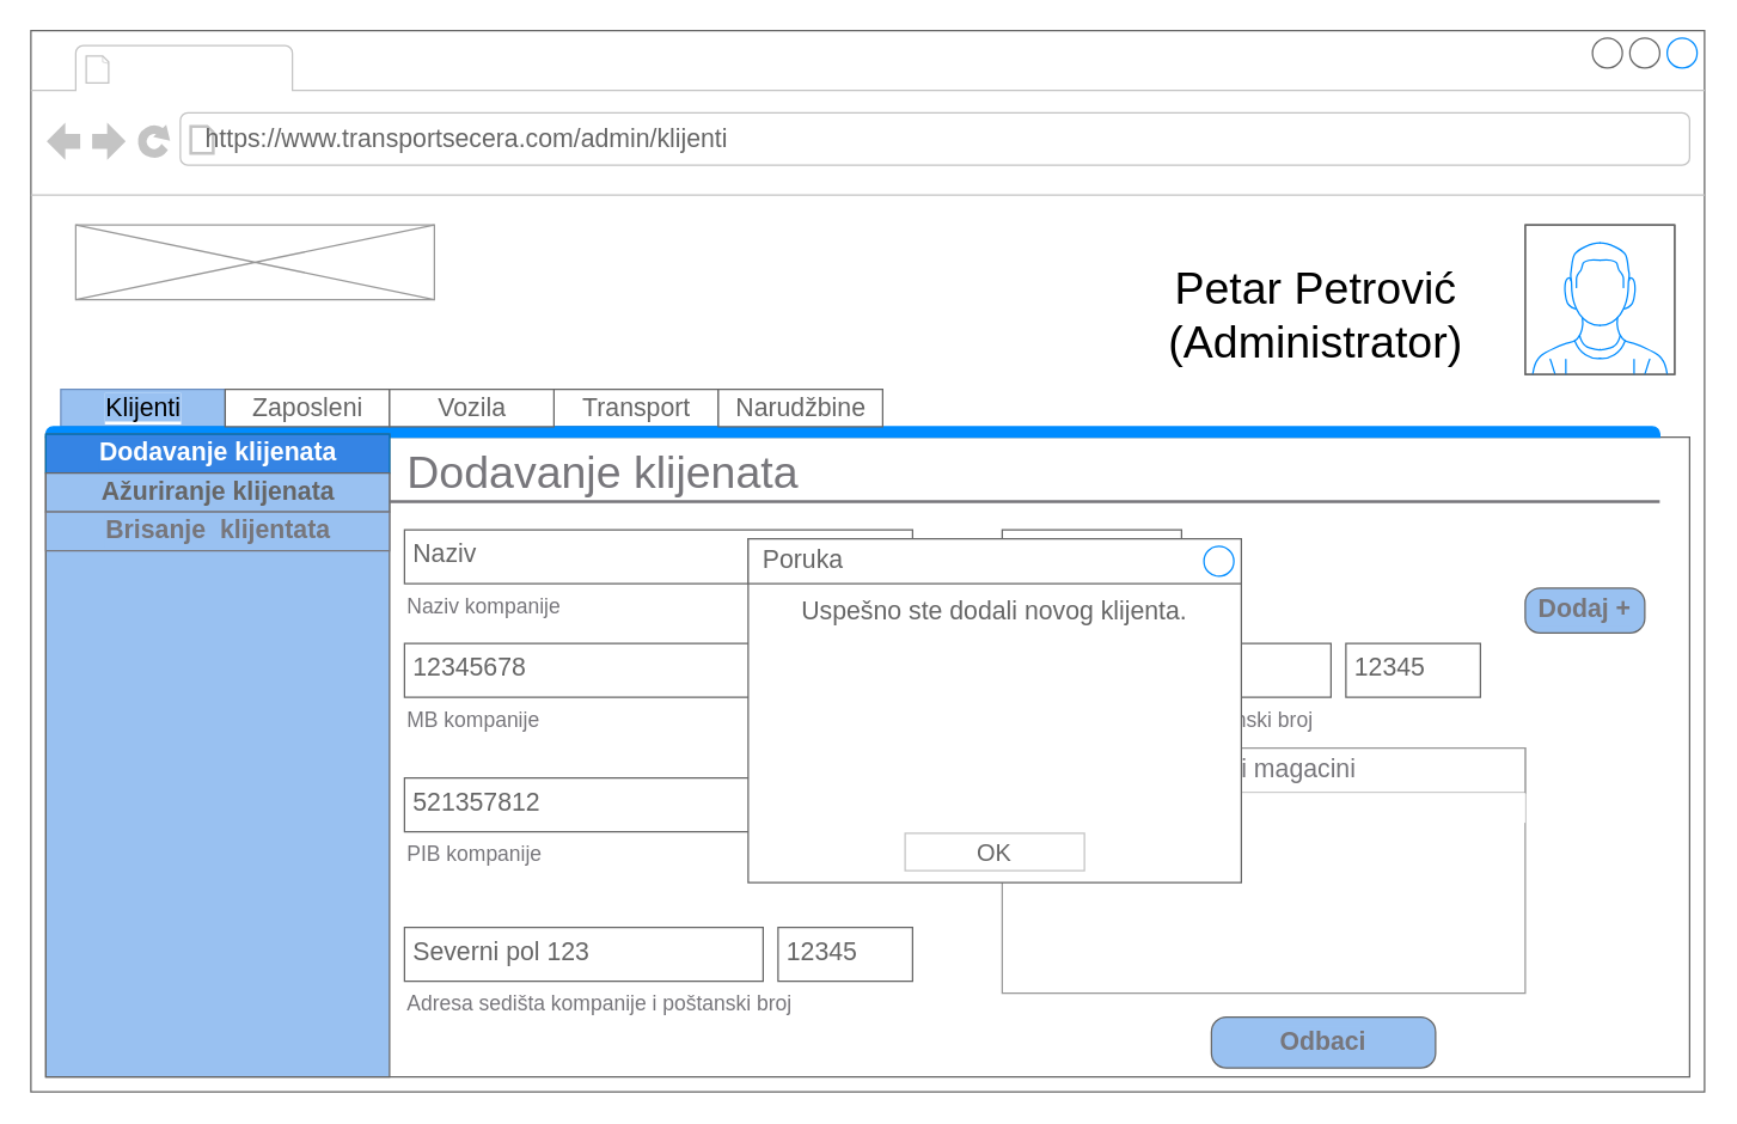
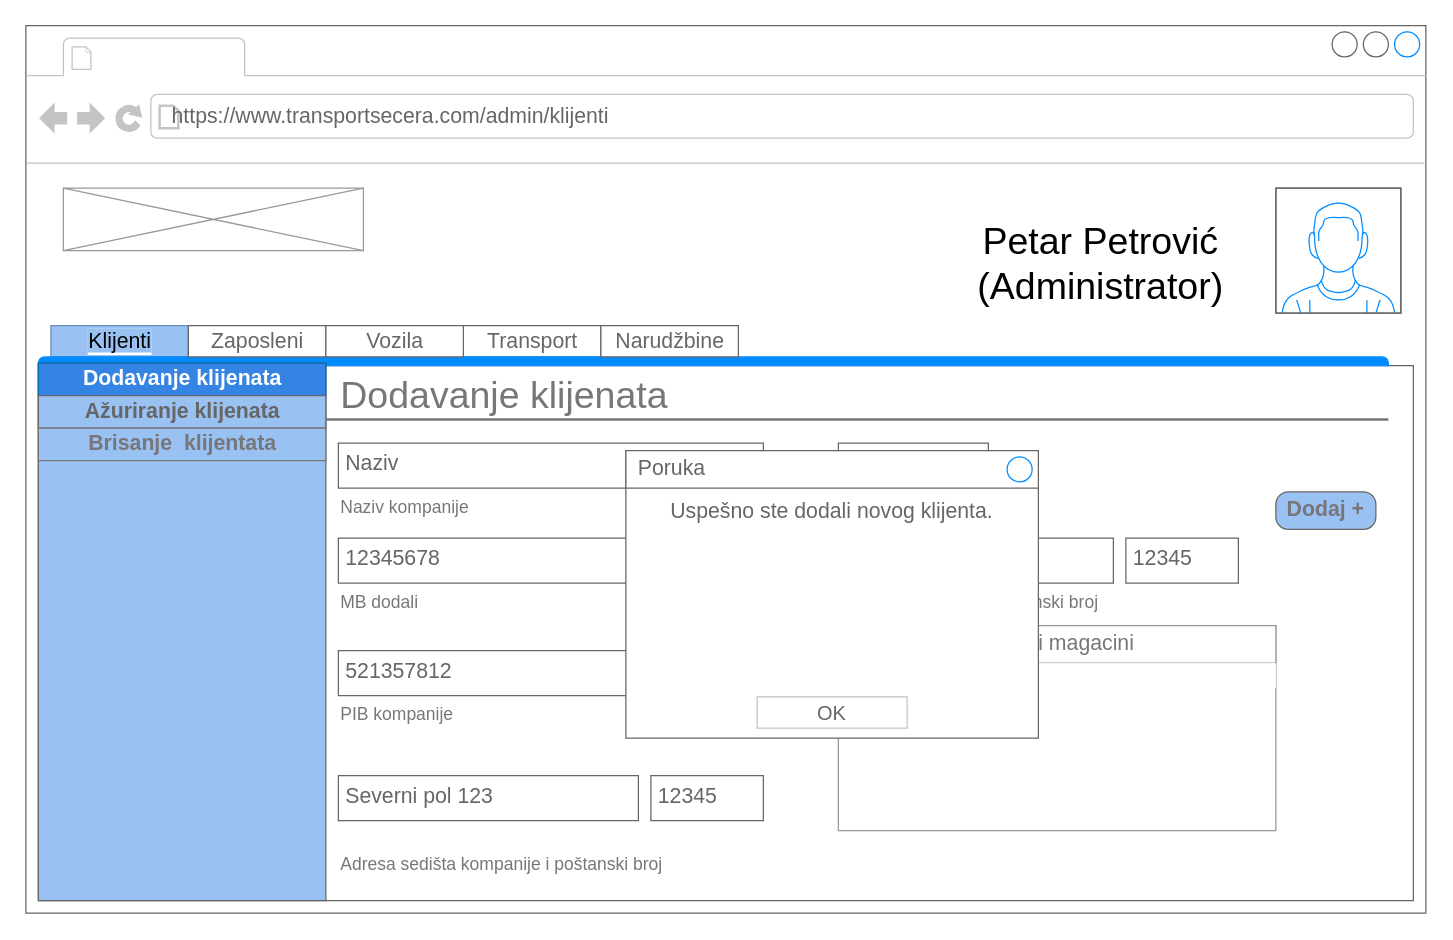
- <mxCell id="22" value="MB kompanije" style="text;html=1;strokeColor=none;fillColor=none;align=left;verticalAlign=middle;whiteSpace=wrap;rounded=0;labelBackgroundColor=#ffffff;fontSize=14;fontColor=#77767b;" vertex="1" parent="8"><mxGeometry x="240" y="206" width="340" height="30" as="geometry" /></mxCell>
+ <mxCell id="22" value="MB dodali" style="text;html=1;strokeColor=none;fillColor=none;align=left;verticalAlign=middle;whiteSpace=wrap;rounded=0;labelBackgroundColor=#ffffff;fontSize=14;fontColor=#77767b;" vertex="1" parent="8"><mxGeometry x="240" y="206" width="340" height="30" as="geometry" /></mxCell>
- <mxCell id="26" value="Adresa sedišta kompanije i poštanski broj" style="text;html=1;strokeColor=none;fillColor=none;align=left;verticalAlign=middle;whiteSpace=wrap;rounded=0;labelBackgroundColor=#ffffff;fontSize=14;fontColor=#77767b;" vertex="1" parent="8"><mxGeometry x="240" y="396" width="340" height="30" as="geometry" /></mxCell>
+ <mxCell id="26" value="Adresa sedišta kompanije i poštanski broj" style="text;html=1;strokeColor=none;fillColor=none;align=left;verticalAlign=middle;whiteSpace=wrap;rounded=0;labelBackgroundColor=#ffffff;fontSize=14;fontColor=#77767b;" vertex="1" parent="8"><mxGeometry x="240" y="416" width="340" height="30" as="geometry" /></mxCell>
- <mxCell id="40" value="&lt;font color=&quot;#77767b&quot;&gt;Odbaci&lt;/font&gt;" style="strokeWidth=1;shadow=0;dashed=0;align=center;html=1;shape=mxgraph.mockup.buttons.button;strokeColor=#666666;fontColor=#ffffff;mainText=;buttonStyle=round;fontSize=17;fontStyle=1;fillColor=#99c1f1;whiteSpace=wrap;labelBackgroundColor=#99c1f1;" vertex="1" parent="8"><mxGeometry x="780" y="420" width="150" height="34" as="geometry" /></mxCell>
